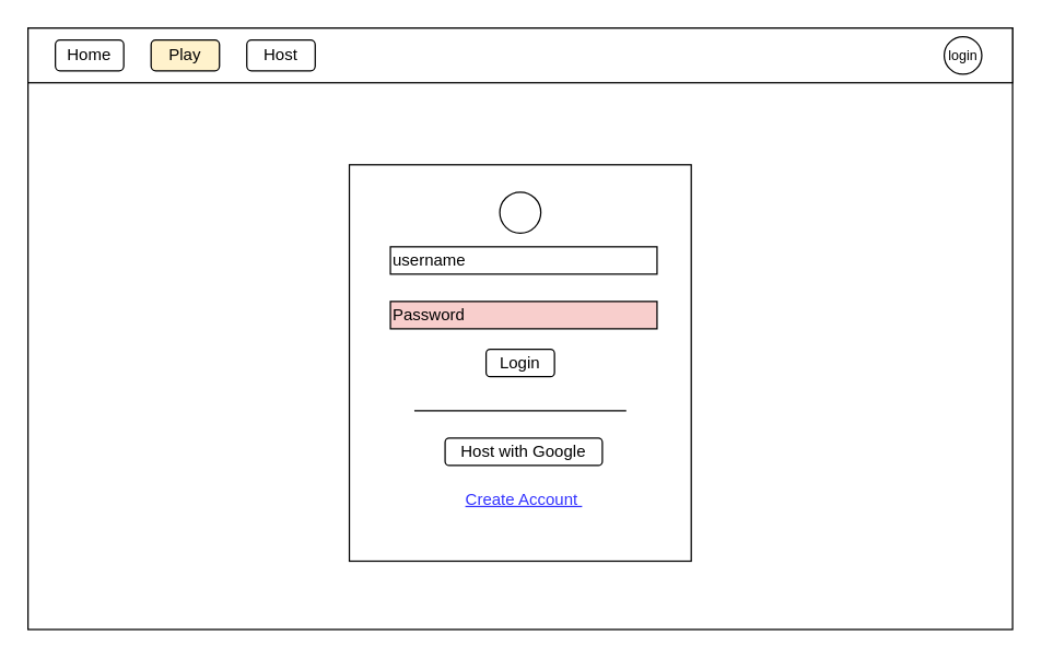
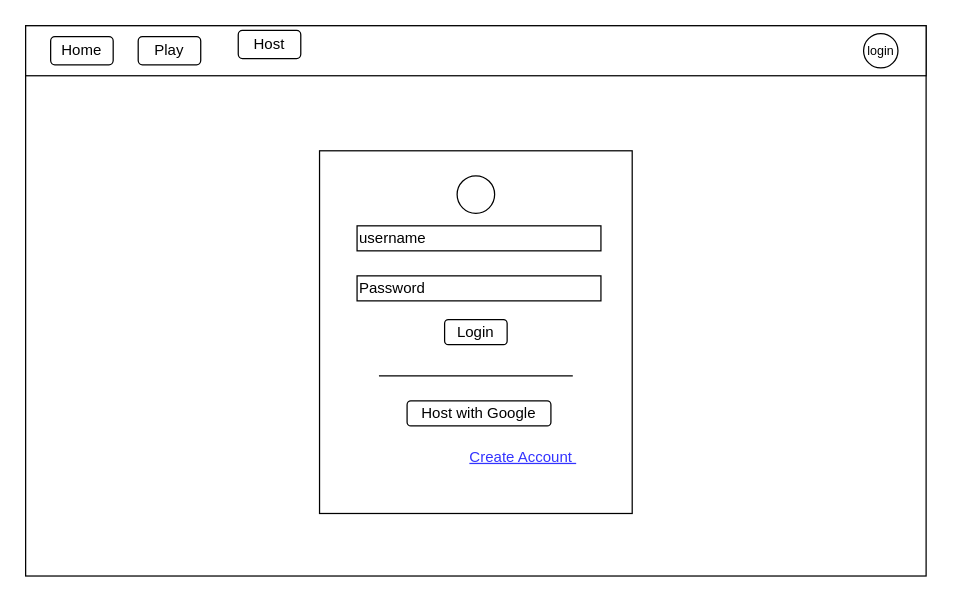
- <mxCell id="11" value="Play" style="rounded=1;whiteSpace=wrap;html=1;fillColor=#fff2cc;" parent="1" vertex="1"><mxGeometry x="110" y="28.75" width="50" height="22.5" as="geometry" /></mxCell>
+ <mxCell id="11" value="Play" style="rounded=1;whiteSpace=wrap;html=1;" parent="1" vertex="1"><mxGeometry x="110" y="28.75" width="50" height="22.5" as="geometry" /></mxCell>
- <mxCell id="12" value="Host" style="rounded=1;whiteSpace=wrap;html=1;" parent="1" vertex="1"><mxGeometry x="180" y="28.75" width="50" height="22.5" as="geometry" /></mxCell>
+ <mxCell id="12" value="Host" style="rounded=1;whiteSpace=wrap;html=1;" parent="1" vertex="1"><mxGeometry x="190" y="23.75" width="50" height="22.5" as="geometry" /></mxCell>
- <mxCell id="8" value="Password" style="rounded=0;whiteSpace=wrap;html=1;align=left;fillColor=#f8cecc;" parent="1" vertex="1"><mxGeometry x="285" y="220" width="195" height="20" as="geometry" /></mxCell>
+ <mxCell id="8" value="Password" style="rounded=0;whiteSpace=wrap;html=1;align=left;" parent="1" vertex="1"><mxGeometry x="285" y="220" width="195" height="20" as="geometry" /></mxCell>
- <mxCell id="15" value="&lt;font style=&quot;color: rgb(51, 51, 255);&quot;&gt;&lt;u style=&quot;&quot;&gt;Create Account&amp;nbsp;&lt;/u&gt;&lt;/font&gt;" style="text;html=1;align=center;verticalAlign=middle;whiteSpace=wrap;rounded=0;" vertex="1" parent="1"><mxGeometry x="332.5" y="350" width="100" height="30" as="geometry" /></mxCell>
+ <mxCell id="15" value="&lt;font style=&quot;color: rgb(51, 51, 255);&quot;&gt;&lt;u style=&quot;&quot;&gt;Create Account&amp;nbsp;&lt;/u&gt;&lt;/font&gt;" style="text;html=1;align=center;verticalAlign=middle;whiteSpace=wrap;rounded=0;" vertex="1" parent="1"><mxGeometry x="367.5" y="350" width="100" height="30" as="geometry" /></mxCell>
